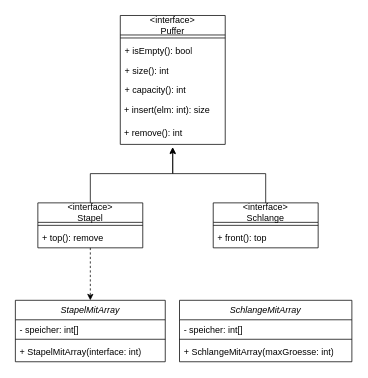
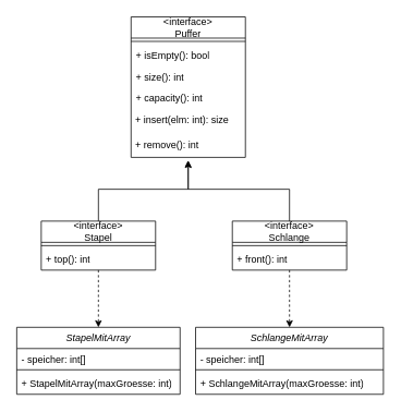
- <mxCell id="21" value="+ top(): remove" style="text;strokeColor=none;fillColor=none;align=left;verticalAlign=top;spacingLeft=4;spacingRight=4;overflow=hidden;rotatable=0;points=[[0,0.5],[1,0.5]];portConstraint=eastwest;whiteSpace=wrap;html=1;" vertex="1" parent="19"><mxGeometry y="34" width="140" height="26" as="geometry" /></mxCell>
+ <mxCell id="21" value="+ top(): int" style="text;strokeColor=none;fillColor=none;align=left;verticalAlign=top;spacingLeft=4;spacingRight=4;overflow=hidden;rotatable=0;points=[[0,0.5],[1,0.5]];portConstraint=eastwest;whiteSpace=wrap;html=1;" vertex="1" parent="19"><mxGeometry y="34" width="140" height="26" as="geometry" /></mxCell>
- <mxCell id="26" value="+ front(): top" style="text;strokeColor=none;fillColor=none;align=left;verticalAlign=top;spacingLeft=4;spacingRight=4;overflow=hidden;rotatable=0;points=[[0,0.5],[1,0.5]];portConstraint=eastwest;whiteSpace=wrap;html=1;" vertex="1" parent="24"><mxGeometry y="34" width="140" height="26" as="geometry" /></mxCell>
+ <mxCell id="26" value="+ front(): int" style="text;strokeColor=none;fillColor=none;align=left;verticalAlign=top;spacingLeft=4;spacingRight=4;overflow=hidden;rotatable=0;points=[[0,0.5],[1,0.5]];portConstraint=eastwest;whiteSpace=wrap;html=1;" vertex="1" parent="24"><mxGeometry y="34" width="140" height="26" as="geometry" /></mxCell>
+ <mxCell id="23" style="edgeStyle=orthogonalEdgeStyle;rounded=0;orthogonalLoop=1;jettySize=auto;html=1;entryX=0.5;entryY=0;entryDx=0;entryDy=0;dashed=1;" edge="1" parent="1" source="24" target="2"><mxGeometry relative="1" as="geometry" /></mxCell>
- <mxCell id="9" value="+ StapelMitArray(interface: int)" style="text;strokeColor=none;fillColor=none;align=left;verticalAlign=top;spacingLeft=4;spacingRight=4;overflow=hidden;rotatable=0;points=[[0,0.5],[1,0.5]];portConstraint=eastwest;whiteSpace=wrap;html=1;" vertex="1" parent="6"><mxGeometry y="56" width="200" height="26" as="geometry" /></mxCell>
+ <mxCell id="9" value="+ StapelMitArray(maxGroesse: int)" style="text;strokeColor=none;fillColor=none;align=left;verticalAlign=top;spacingLeft=4;spacingRight=4;overflow=hidden;rotatable=0;points=[[0,0.5],[1,0.5]];portConstraint=eastwest;whiteSpace=wrap;html=1;" vertex="1" parent="6"><mxGeometry y="56" width="200" height="26" as="geometry" /></mxCell>
